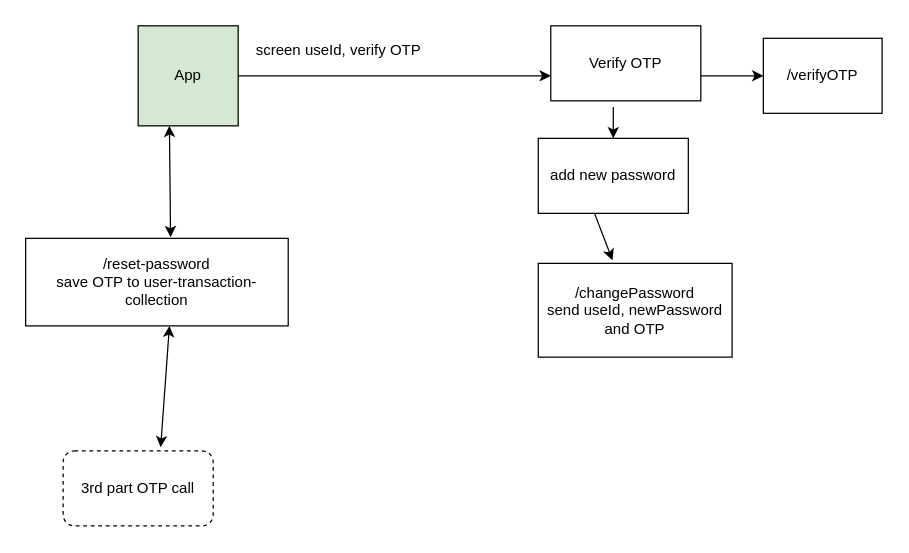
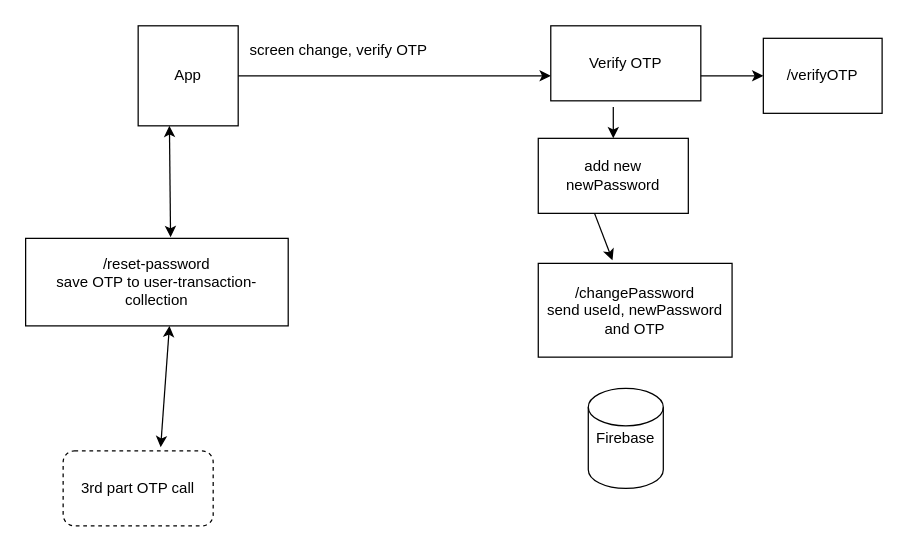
- <mxCell id="8" value="screen useId, verify OTP" style="text;html=1;align=center;verticalAlign=middle;resizable=0;points=[];autosize=1;" parent="1" vertex="1"><mxGeometry x="190" y="30" width="160" height="20" as="geometry" /></mxCell>
+ <mxCell id="8" value="screen change, verify OTP" style="text;html=1;align=center;verticalAlign=middle;resizable=0;points=[];autosize=1;" parent="1" vertex="1"><mxGeometry x="190" y="30" width="160" height="20" as="geometry" /></mxCell>
- <mxCell id="5" value="App" style="whiteSpace=wrap;html=1;aspect=fixed;fillColor=#d5e8d4;" parent="1" vertex="1"><mxGeometry x="110" y="20" width="80" height="80" as="geometry" /></mxCell>
+ <mxCell id="5" value="App" style="whiteSpace=wrap;html=1;aspect=fixed;" parent="1" vertex="1"><mxGeometry x="110" y="20" width="80" height="80" as="geometry" /></mxCell>
- <mxCell id="10" value="add new password" style="rounded=0;whiteSpace=wrap;html=1;" parent="1" vertex="1"><mxGeometry x="430" y="110" width="120" height="60" as="geometry" /></mxCell>
+ <mxCell id="10" value="add new newPassword" style="rounded=0;whiteSpace=wrap;html=1;" parent="1" vertex="1"><mxGeometry x="430" y="110" width="120" height="60" as="geometry" /></mxCell>
+ <mxCell id="14" value="Firebase" style="shape=cylinder2;whiteSpace=wrap;html=1;boundedLbl=1;backgroundOutline=1;size=15;" parent="1" vertex="1"><mxGeometry x="470" y="310" width="60" height="80" as="geometry" /></mxCell>
